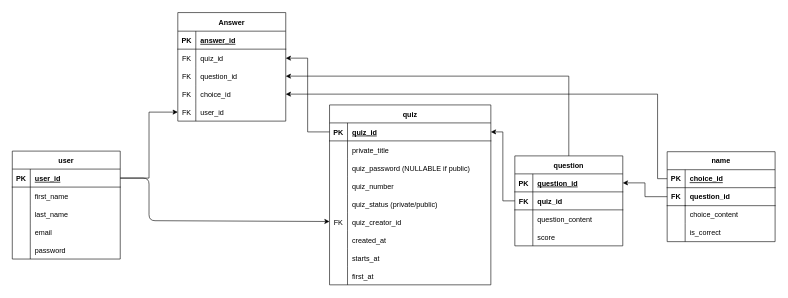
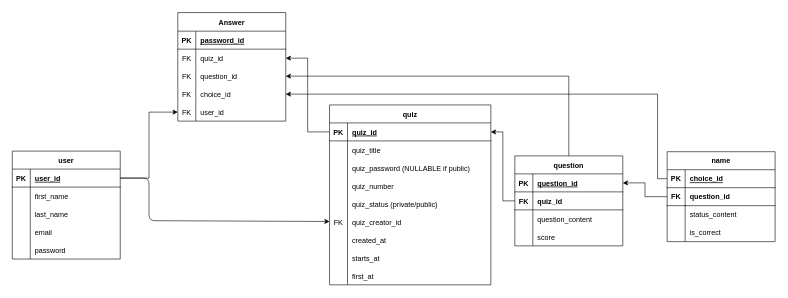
- <mxCell id="76" value="answer_id" style="shape=partialRectangle;connectable=0;fillColor=none;top=0;left=0;bottom=0;right=0;align=left;spacingLeft=6;fontStyle=5;overflow=hidden;" parent="74" vertex="1"><mxGeometry x="30" width="150" height="30" as="geometry"><mxRectangle width="150" height="30" as="alternateBounds" /></mxGeometry></mxCell>
+ <mxCell id="76" value="password_id" style="shape=partialRectangle;connectable=0;fillColor=none;top=0;left=0;bottom=0;right=0;align=left;spacingLeft=6;fontStyle=5;overflow=hidden;" parent="74" vertex="1"><mxGeometry x="30" width="150" height="30" as="geometry"><mxRectangle width="150" height="30" as="alternateBounds" /></mxGeometry></mxCell>
- <mxCell id="24" value="private_title" style="shape=partialRectangle;connectable=0;fillColor=none;top=0;left=0;bottom=0;right=0;align=left;spacingLeft=6;overflow=hidden;" parent="22" vertex="1"><mxGeometry x="30" width="239" height="30" as="geometry"><mxRectangle width="239" height="30" as="alternateBounds" /></mxGeometry></mxCell>
+ <mxCell id="24" value="quiz_title" style="shape=partialRectangle;connectable=0;fillColor=none;top=0;left=0;bottom=0;right=0;align=left;spacingLeft=6;overflow=hidden;" parent="22" vertex="1"><mxGeometry x="30" width="239" height="30" as="geometry"><mxRectangle width="239" height="30" as="alternateBounds" /></mxGeometry></mxCell>
- <mxCell id="69" value="choice_content" style="shape=partialRectangle;connectable=0;fillColor=none;top=0;left=0;bottom=0;right=0;align=left;spacingLeft=6;overflow=hidden;" parent="67" vertex="1"><mxGeometry x="30" width="150" height="30" as="geometry"><mxRectangle width="150" height="30" as="alternateBounds" /></mxGeometry></mxCell>
+ <mxCell id="69" value="status_content" style="shape=partialRectangle;connectable=0;fillColor=none;top=0;left=0;bottom=0;right=0;align=left;spacingLeft=6;overflow=hidden;" parent="67" vertex="1"><mxGeometry x="30" width="150" height="30" as="geometry"><mxRectangle width="150" height="30" as="alternateBounds" /></mxGeometry></mxCell>
